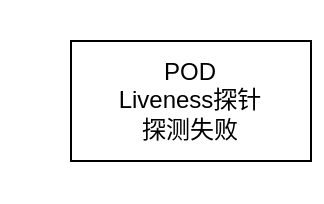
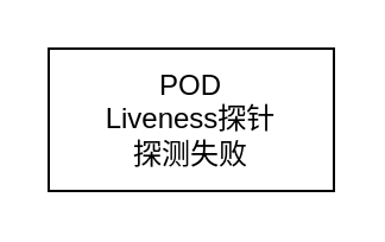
- <mxCell id="2" value="POD &lt;br&gt;Liveness探针&lt;br&gt;探测失败" style="rounded=0;whiteSpace=wrap;html=1;" vertex="1" parent="1"><mxGeometry x="35" y="20" width="120" height="60" as="geometry" /></mxCell>
+ <mxCell id="2" value="POD &lt;br&gt;Liveness探针&lt;br&gt;探测失败" style="rounded=0;whiteSpace=wrap;html=1;" vertex="1" parent="1"><mxGeometry x="20" y="20" width="120" height="60" as="geometry" /></mxCell>
